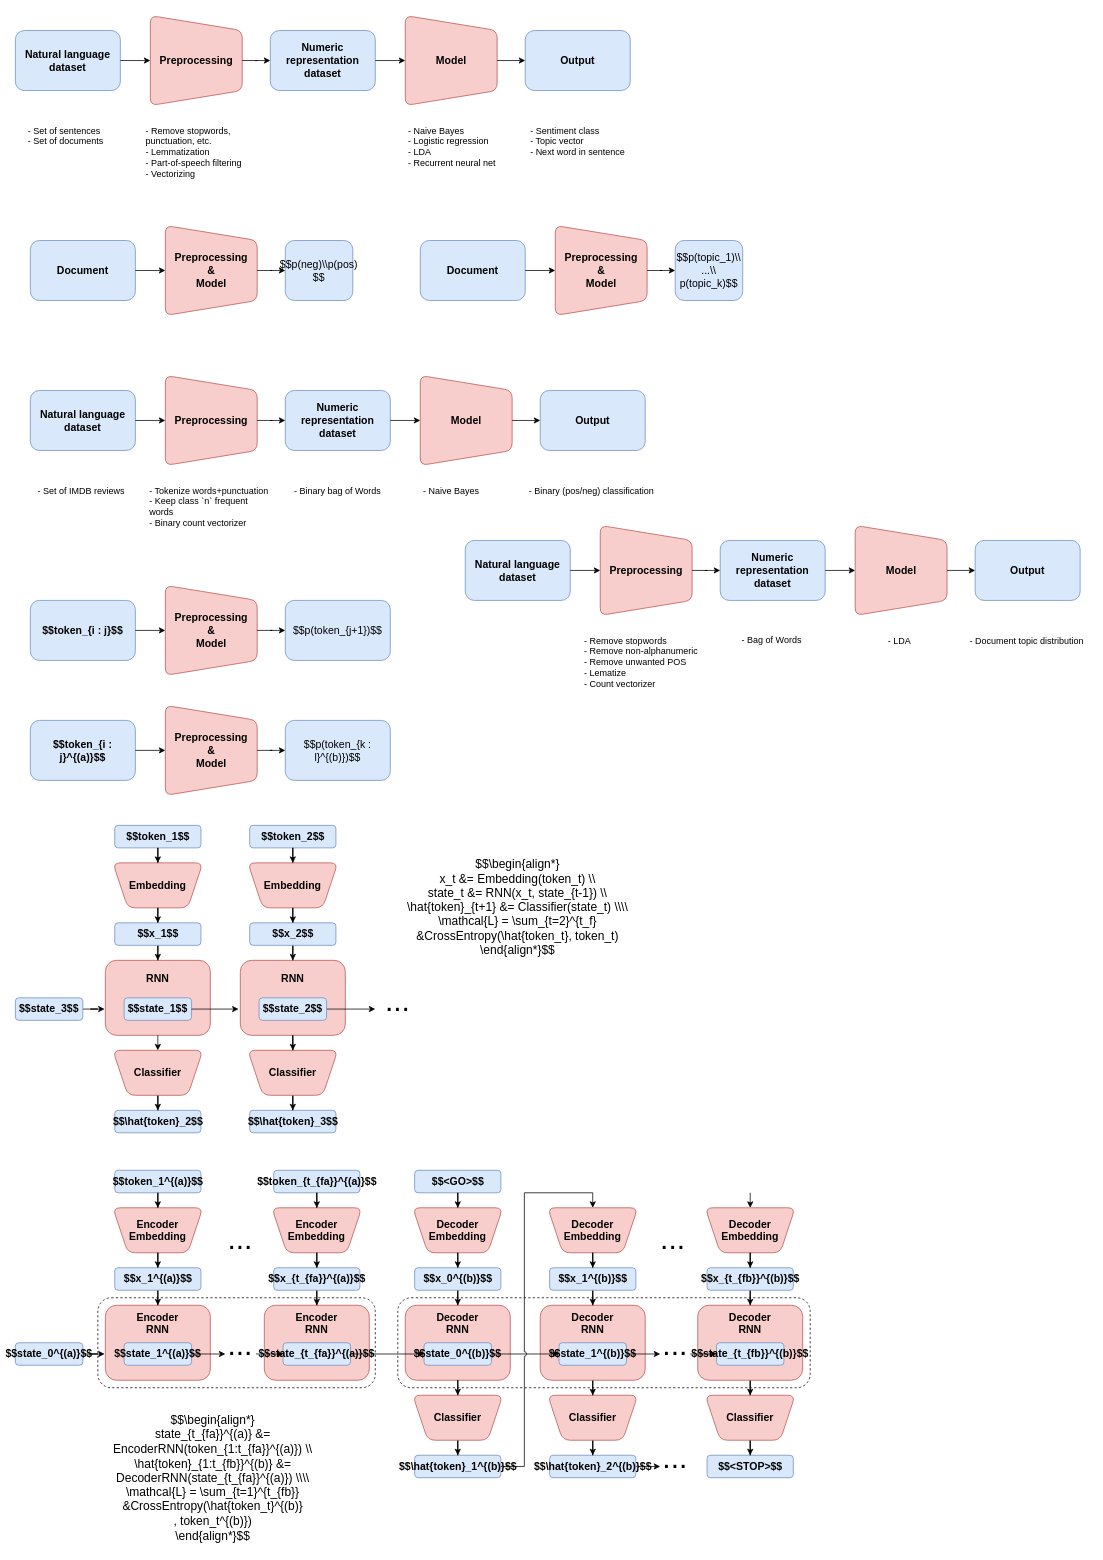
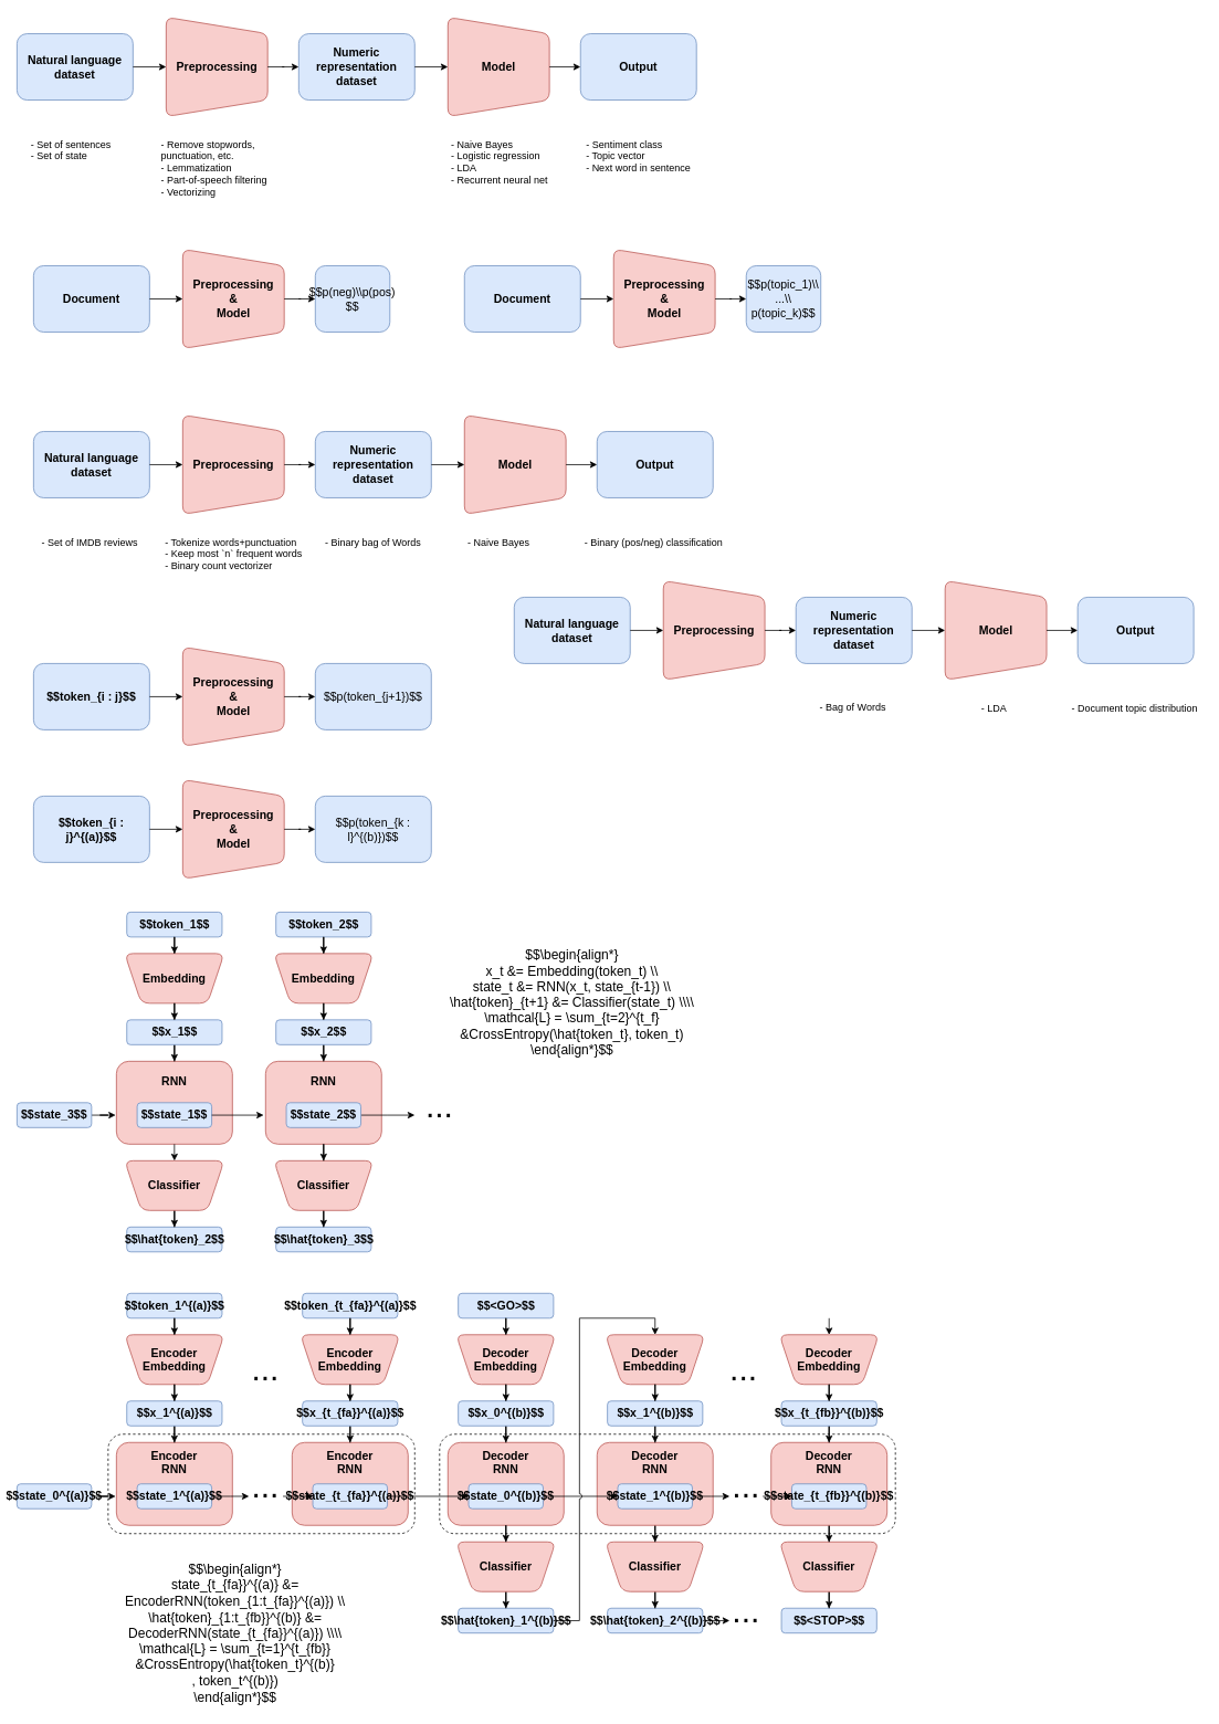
- <mxCell id="12" value="- Set of sentences&lt;br&gt;- Set of documents" style="text;html=1;strokeColor=none;fillColor=none;align=left;verticalAlign=top;whiteSpace=wrap;rounded=0;" parent="2" vertex="1"><mxGeometry x="15" y="140" width="110" height="40" as="geometry" /></mxCell>
+ <mxCell id="12" value="- Set of sentences&lt;br&gt;- Set of state" style="text;html=1;strokeColor=none;fillColor=none;align=left;verticalAlign=top;whiteSpace=wrap;rounded=0;" parent="2" vertex="1"><mxGeometry x="15" y="140" width="110" height="40" as="geometry" /></mxCell>
- <mxCell id="17" value="- Tokenize words+punctuation&lt;br&gt;- Keep class `n` frequent words&lt;br&gt;- Binary count vectorizer" style="text;html=1;strokeColor=none;fillColor=none;align=left;verticalAlign=top;whiteSpace=wrap;rounded=0;" parent="16" vertex="1"><mxGeometry x="157.19" y="140" width="168.12" height="80" as="geometry" /></mxCell>
+ <mxCell id="17" value="- Tokenize words+punctuation&lt;br&gt;- Keep most `n` frequent words&lt;br&gt;- Binary count vectorizer" style="text;html=1;strokeColor=none;fillColor=none;align=left;verticalAlign=top;whiteSpace=wrap;rounded=0;" parent="16" vertex="1"><mxGeometry x="157.19" y="140" width="168.12" height="80" as="geometry" /></mxCell>
- <mxCell id="158" value="- Remove stopwords&lt;br&gt;- Remove non-alphanumeric&lt;br&gt;- Remove unwanted POS&lt;br&gt;- Lematize&lt;br&gt;- Count vectorizer" style="text;html=1;strokeColor=none;fillColor=none;align=left;verticalAlign=top;whiteSpace=wrap;rounded=0;" parent="157" vertex="1"><mxGeometry x="157.19" y="140" width="168.12" height="80" as="geometry" /></mxCell>
